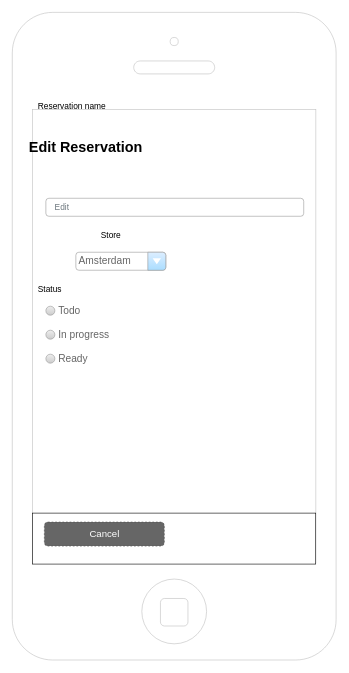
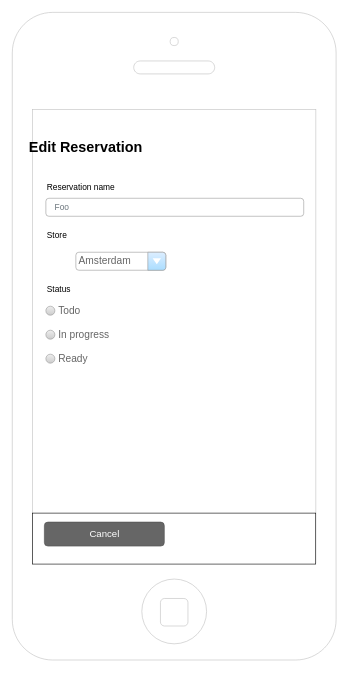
- <mxCell id="5" value="Reservation name" style="fillColor=none;strokeColor=none;align=left;fontSize=14;" parent="1" vertex="1"><mxGeometry x="61" y="155" width="260" height="40" as="geometry" /></mxCell>
+ <mxCell id="5" value="Reservation name" style="fillColor=none;strokeColor=none;align=left;fontSize=14;" parent="1" vertex="1"><mxGeometry x="76" y="290" width="260" height="40" as="geometry" /></mxCell>
- <mxCell id="6" value="Edit" style="html=1;shadow=0;dashed=0;shape=mxgraph.bootstrap.rrect;rSize=5;fillColor=none;strokeColor=#999999;align=left;spacing=15;fontSize=14;fontColor=#6C767D;" parent="1" vertex="1"><mxGeometry x="76" y="330" width="430" height="30" as="geometry" /></mxCell>
+ <mxCell id="6" value="Foo" style="html=1;shadow=0;dashed=0;shape=mxgraph.bootstrap.rrect;rSize=5;fillColor=none;strokeColor=#999999;align=left;spacing=15;fontSize=14;fontColor=#6C767D;" parent="1" vertex="1"><mxGeometry x="76" y="330" width="430" height="30" as="geometry" /></mxCell>
- <mxCell id="8" value="Store" style="fillColor=none;strokeColor=none;align=left;fontSize=14;" parent="1" vertex="1"><mxGeometry x="166" y="370" width="260" height="40" as="geometry" /></mxCell>
+ <mxCell id="8" value="Store" style="fillColor=none;strokeColor=none;align=left;fontSize=14;" parent="1" vertex="1"><mxGeometry x="76" y="370" width="260" height="40" as="geometry" /></mxCell>
- <mxCell id="9" value="Status" style="fillColor=none;strokeColor=none;align=left;fontSize=14;" parent="1" vertex="1"><mxGeometry x="61" y="460" width="260" height="40" as="geometry" /></mxCell>
+ <mxCell id="9" value="Status" style="fillColor=none;strokeColor=none;align=left;fontSize=14;" parent="1" vertex="1"><mxGeometry x="76" y="460" width="260" height="40" as="geometry" /></mxCell>
- <mxCell id="13" value="&lt;font style=&quot;font-size: 16px&quot;&gt;Cancel&lt;/font&gt;" style="rounded=1;html=1;shadow=0;dashed=1;whiteSpace=wrap;fontSize=10;fillColor=#666666;align=center;strokeColor=#4D4D4D;fontColor=#ffffff;" parent="1" vertex="1"><mxGeometry x="73.5" y="870" width="200" height="40" as="geometry" /></mxCell>
+ <mxCell id="13" value="&lt;font style=&quot;font-size: 16px&quot;&gt;Cancel&lt;/font&gt;" style="rounded=1;html=1;shadow=0;dashed=0;whiteSpace=wrap;fontSize=10;fillColor=#666666;align=center;strokeColor=#4D4D4D;fontColor=#ffffff;" parent="1" vertex="1"><mxGeometry x="73.5" y="870" width="200" height="40" as="geometry" /></mxCell>
